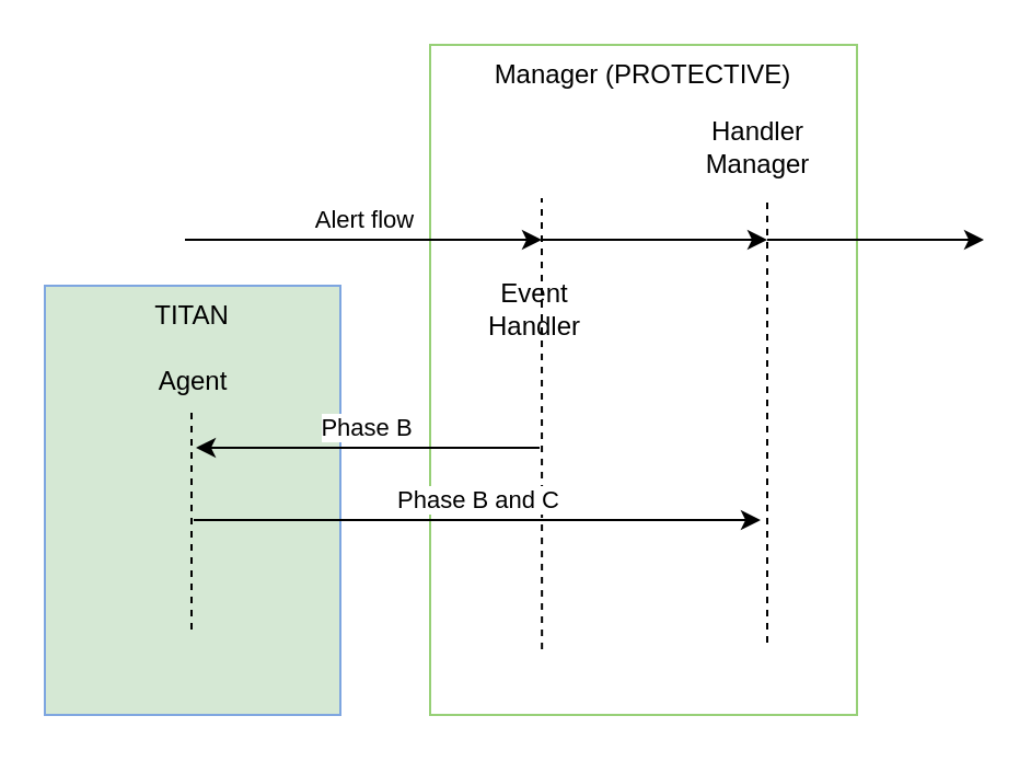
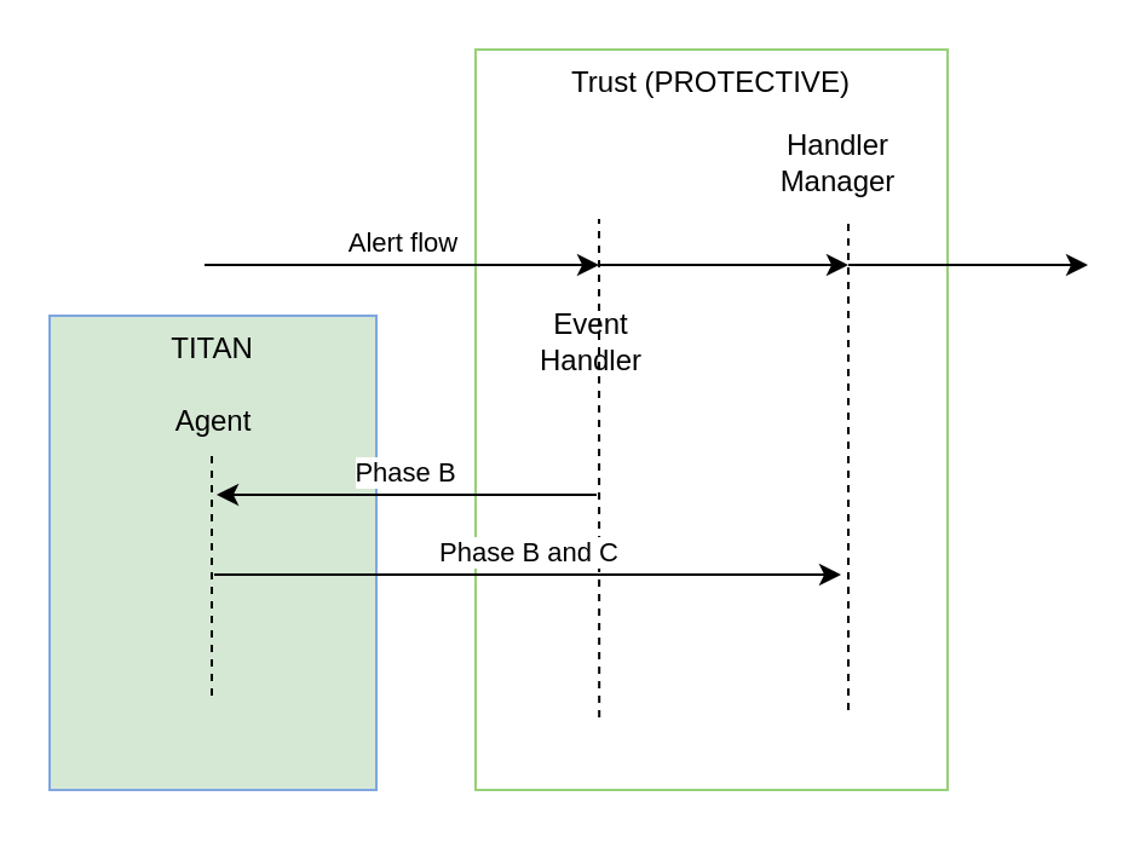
- <mxCell id="2" value="Manager (PROTECTIVE)" style="rounded=0;whiteSpace=wrap;html=1;verticalAlign=top;strokeColor=#97D077;" parent="1" vertex="1"><mxGeometry x="196" y="20" width="195" height="306" as="geometry" /></mxCell>
+ <mxCell id="2" value="Trust (PROTECTIVE)" style="rounded=0;whiteSpace=wrap;html=1;verticalAlign=top;strokeColor=#97D077;" parent="1" vertex="1"><mxGeometry x="196" y="20" width="195" height="306" as="geometry" /></mxCell>
